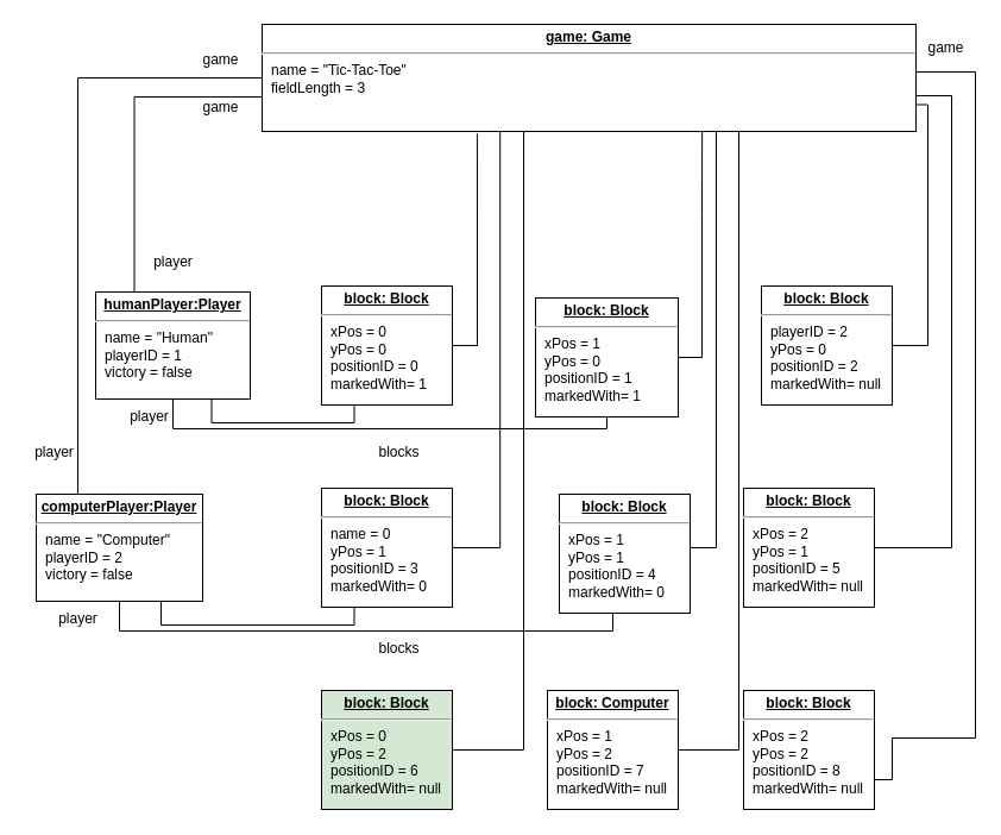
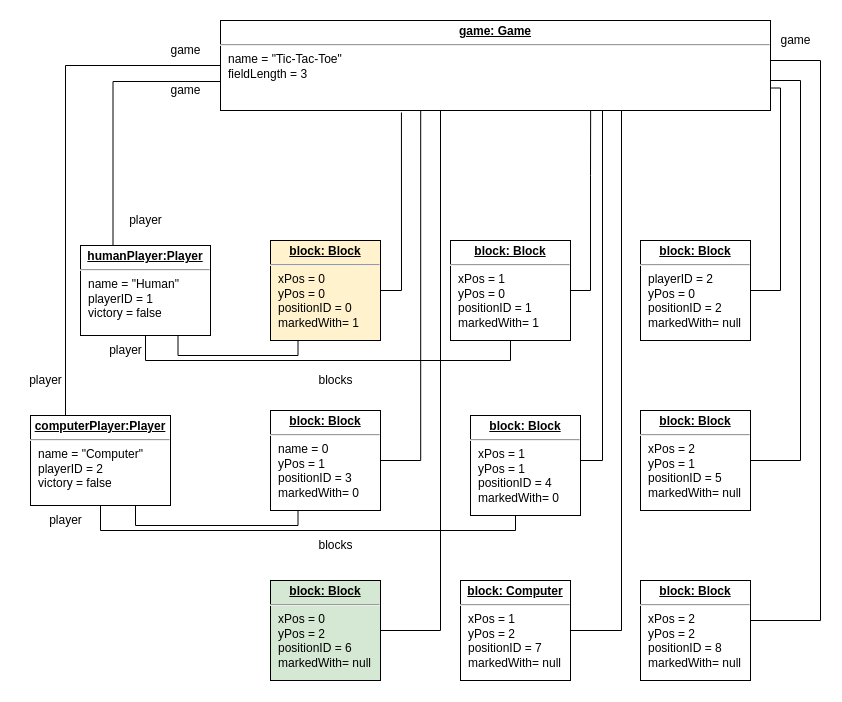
- <mxCell id="4" value="&lt;p style=&quot;margin: 0px ; margin-top: 4px ; text-align: center ; text-decoration: underline&quot;&gt;&lt;b&gt;block: Block&lt;/b&gt;&lt;/p&gt;&lt;hr&gt;&lt;p style=&quot;margin: 0px ; margin-left: 8px&quot;&gt;xPos = 0&lt;/p&gt;&lt;p style=&quot;margin: 0px ; margin-left: 8px&quot;&gt;yPos = 0&lt;/p&gt;&lt;p style=&quot;margin: 0px ; margin-left: 8px&quot;&gt;positionID = 0&lt;br&gt;markedWith= 1&lt;br&gt;&lt;/p&gt;" style="verticalAlign=top;align=left;overflow=fill;fontSize=12;fontFamily=Helvetica;html=1;" parent="1" vertex="1"><mxGeometry x="270" y="240" width="110" height="100" as="geometry" /></mxCell>
+ <mxCell id="4" value="&lt;p style=&quot;margin: 0px ; margin-top: 4px ; text-align: center ; text-decoration: underline&quot;&gt;&lt;b&gt;block: Block&lt;/b&gt;&lt;/p&gt;&lt;hr&gt;&lt;p style=&quot;margin: 0px ; margin-left: 8px&quot;&gt;xPos = 0&lt;/p&gt;&lt;p style=&quot;margin: 0px ; margin-left: 8px&quot;&gt;yPos = 0&lt;/p&gt;&lt;p style=&quot;margin: 0px ; margin-left: 8px&quot;&gt;positionID = 0&lt;br&gt;markedWith= 1&lt;br&gt;&lt;/p&gt;" style="verticalAlign=top;align=left;overflow=fill;fontSize=12;fontFamily=Helvetica;html=1;fillColor=#fff2cc;" parent="1" vertex="1"><mxGeometry x="270" y="240" width="110" height="100" as="geometry" /></mxCell>
- <mxCell id="17" value="&lt;p style=&quot;margin: 0px ; margin-top: 4px ; text-align: center ; text-decoration: underline&quot;&gt;&lt;b&gt;block: Block&lt;/b&gt;&lt;/p&gt;&lt;hr&gt;&lt;p style=&quot;margin: 0px ; margin-left: 8px&quot;&gt;xPos = 1&lt;/p&gt;&lt;p style=&quot;margin: 0px ; margin-left: 8px&quot;&gt;yPos = 0&lt;/p&gt;&lt;p style=&quot;margin: 0px ; margin-left: 8px&quot;&gt;positionID = 1&lt;br&gt;markedWith= 1&lt;br&gt;&lt;/p&gt;" style="verticalAlign=top;align=left;overflow=fill;fontSize=12;fontFamily=Helvetica;html=1;" vertex="1" parent="1"><mxGeometry x="450" y="250" width="120" height="100" as="geometry" /></mxCell>
+ <mxCell id="17" value="&lt;p style=&quot;margin: 0px ; margin-top: 4px ; text-align: center ; text-decoration: underline&quot;&gt;&lt;b&gt;block: Block&lt;/b&gt;&lt;/p&gt;&lt;hr&gt;&lt;p style=&quot;margin: 0px ; margin-left: 8px&quot;&gt;xPos = 1&lt;/p&gt;&lt;p style=&quot;margin: 0px ; margin-left: 8px&quot;&gt;yPos = 0&lt;/p&gt;&lt;p style=&quot;margin: 0px ; margin-left: 8px&quot;&gt;positionID = 1&lt;br&gt;markedWith= 1&lt;br&gt;&lt;/p&gt;" style="verticalAlign=top;align=left;overflow=fill;fontSize=12;fontFamily=Helvetica;html=1;" vertex="1" parent="1"><mxGeometry x="450" y="240" width="120" height="100" as="geometry" /></mxCell>
- <mxCell id="27" value="&lt;p style=&quot;margin: 0px ; margin-top: 4px ; text-align: center ; text-decoration: underline&quot;&gt;&lt;b&gt;block: Block&lt;/b&gt;&lt;/p&gt;&lt;hr&gt;&lt;p style=&quot;margin: 0px ; margin-left: 8px&quot;&gt;xPos = 2&lt;/p&gt;&lt;p style=&quot;margin: 0px ; margin-left: 8px&quot;&gt;yPos = 1&lt;/p&gt;&lt;p style=&quot;margin: 0px ; margin-left: 8px&quot;&gt;positionID = 5&lt;br&gt;markedWith= null&lt;br&gt;&lt;/p&gt;" style="verticalAlign=top;align=left;overflow=fill;fontSize=12;fontFamily=Helvetica;html=1;" vertex="1" parent="1"><mxGeometry x="625" y="410" width="110" height="100" as="geometry" /></mxCell>
+ <mxCell id="27" value="&lt;p style=&quot;margin: 0px ; margin-top: 4px ; text-align: center ; text-decoration: underline&quot;&gt;&lt;b&gt;block: Block&lt;/b&gt;&lt;/p&gt;&lt;hr&gt;&lt;p style=&quot;margin: 0px ; margin-left: 8px&quot;&gt;xPos = 2&lt;/p&gt;&lt;p style=&quot;margin: 0px ; margin-left: 8px&quot;&gt;yPos = 1&lt;/p&gt;&lt;p style=&quot;margin: 0px ; margin-left: 8px&quot;&gt;positionID = 5&lt;br&gt;markedWith= null&lt;br&gt;&lt;/p&gt;" style="verticalAlign=top;align=left;overflow=fill;fontSize=12;fontFamily=Helvetica;html=1;" vertex="1" parent="1"><mxGeometry x="640" y="410" width="110" height="100" as="geometry" /></mxCell>
- <mxCell id="33" value="&lt;p style=&quot;margin: 0px ; margin-top: 4px ; text-align: center ; text-decoration: underline&quot;&gt;&lt;b&gt;block: Block&lt;/b&gt;&lt;/p&gt;&lt;hr&gt;&lt;p style=&quot;margin: 0px ; margin-left: 8px&quot;&gt;xPos = 2&lt;/p&gt;&lt;p style=&quot;margin: 0px ; margin-left: 8px&quot;&gt;yPos = 2&lt;/p&gt;&lt;p style=&quot;margin: 0px ; margin-left: 8px&quot;&gt;positionID = 8&lt;br&gt;markedWith= null&lt;br&gt;&lt;/p&gt;" style="verticalAlign=top;align=left;overflow=fill;fontSize=12;fontFamily=Helvetica;html=1;" vertex="1" parent="1"><mxGeometry x="625" y="580" width="110" height="100" as="geometry" /></mxCell>
+ <mxCell id="33" value="&lt;p style=&quot;margin: 0px ; margin-top: 4px ; text-align: center ; text-decoration: underline&quot;&gt;&lt;b&gt;block: Block&lt;/b&gt;&lt;/p&gt;&lt;hr&gt;&lt;p style=&quot;margin: 0px ; margin-left: 8px&quot;&gt;xPos = 2&lt;/p&gt;&lt;p style=&quot;margin: 0px ; margin-left: 8px&quot;&gt;yPos = 2&lt;/p&gt;&lt;p style=&quot;margin: 0px ; margin-left: 8px&quot;&gt;positionID = 8&lt;br&gt;markedWith= null&lt;br&gt;&lt;/p&gt;" style="verticalAlign=top;align=left;overflow=fill;fontSize=12;fontFamily=Helvetica;html=1;" vertex="1" parent="1"><mxGeometry x="640" y="580" width="110" height="100" as="geometry" /></mxCell>
